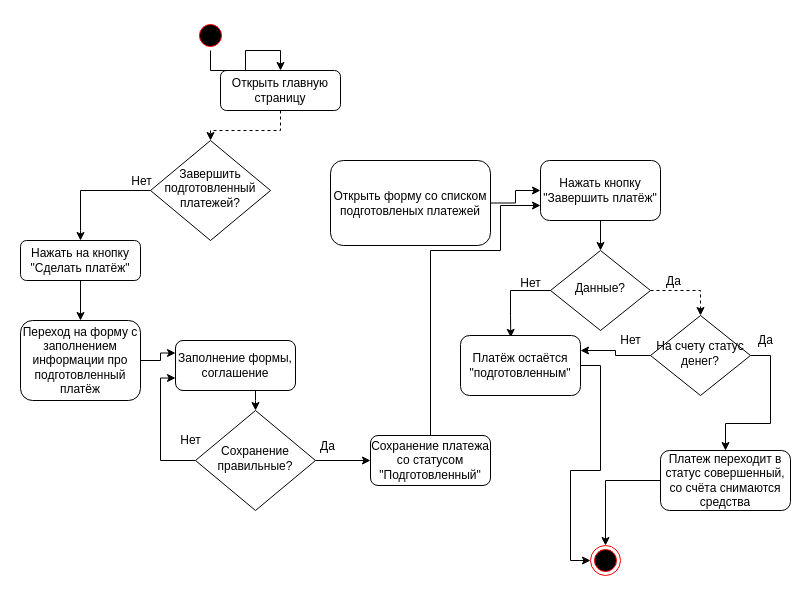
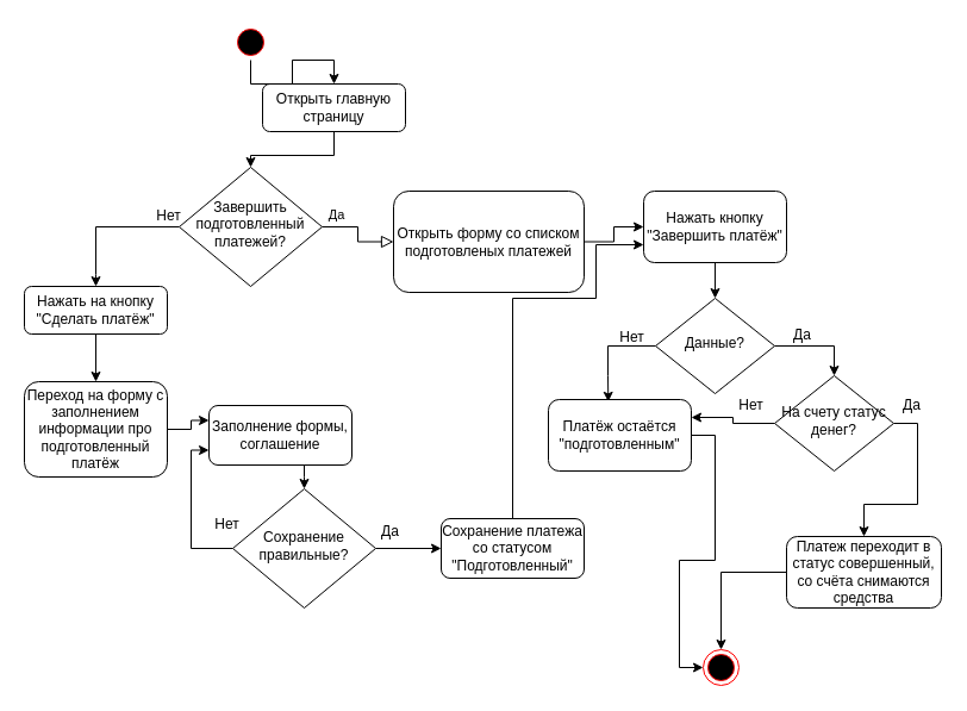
- <mxCell id="33" style="edgeStyle=orthogonalEdgeStyle;rounded=0;orthogonalLoop=1;jettySize=auto;html=1;entryX=0.5;entryY=0;entryDx=0;entryDy=0;exitX=0.5;exitY=1;exitDx=0;exitDy=0;dashed=1;" edge="1" parent="1" source="2" target="6"><mxGeometry relative="1" as="geometry"><mxPoint x="550" y="200" as="targetPoint" /><mxPoint x="500" y="200" as="sourcePoint" /></mxGeometry></mxCell>
+ <mxCell id="33" style="edgeStyle=orthogonalEdgeStyle;rounded=0;orthogonalLoop=1;jettySize=auto;html=1;entryX=0.5;entryY=0;entryDx=0;entryDy=0;exitX=0.5;exitY=1;exitDx=0;exitDy=0;" edge="1" parent="1" source="2" target="6"><mxGeometry relative="1" as="geometry"><mxPoint x="550" y="200" as="targetPoint" /><mxPoint x="500" y="200" as="sourcePoint" /></mxGeometry></mxCell>
+ <mxCell id="3" value="Да" style="edgeStyle=orthogonalEdgeStyle;rounded=0;html=1;jettySize=auto;orthogonalLoop=1;fontSize=11;endArrow=block;endFill=0;endSize=8;strokeWidth=1;shadow=0;labelBackgroundColor=none;" parent="1" source="6" target="8" edge="1"><mxGeometry x="-0.667" y="10" relative="1" as="geometry"><mxPoint as="offset" /></mxGeometry></mxCell>
- <mxCell id="16" style="edgeStyle=orthogonalEdgeStyle;rounded=0;orthogonalLoop=1;jettySize=auto;html=1;entryX=0.5;entryY=0;entryDx=0;entryDy=0;dashed=1;" edge="1" parent="1" source="19" target="39"><mxGeometry relative="1" as="geometry"><mxPoint x="715.333" y="350" as="targetPoint" /><Array as="points"><mxPoint x="700" y="290" /></Array></mxGeometry></mxCell>
+ <mxCell id="16" style="edgeStyle=orthogonalEdgeStyle;rounded=0;orthogonalLoop=1;jettySize=auto;html=1;entryX=0.5;entryY=0;entryDx=0;entryDy=0;" edge="1" parent="1" source="19" target="39"><mxGeometry relative="1" as="geometry"><mxPoint x="715.333" y="350" as="targetPoint" /><Array as="points"><mxPoint x="700" y="290" /></Array></mxGeometry></mxCell>
